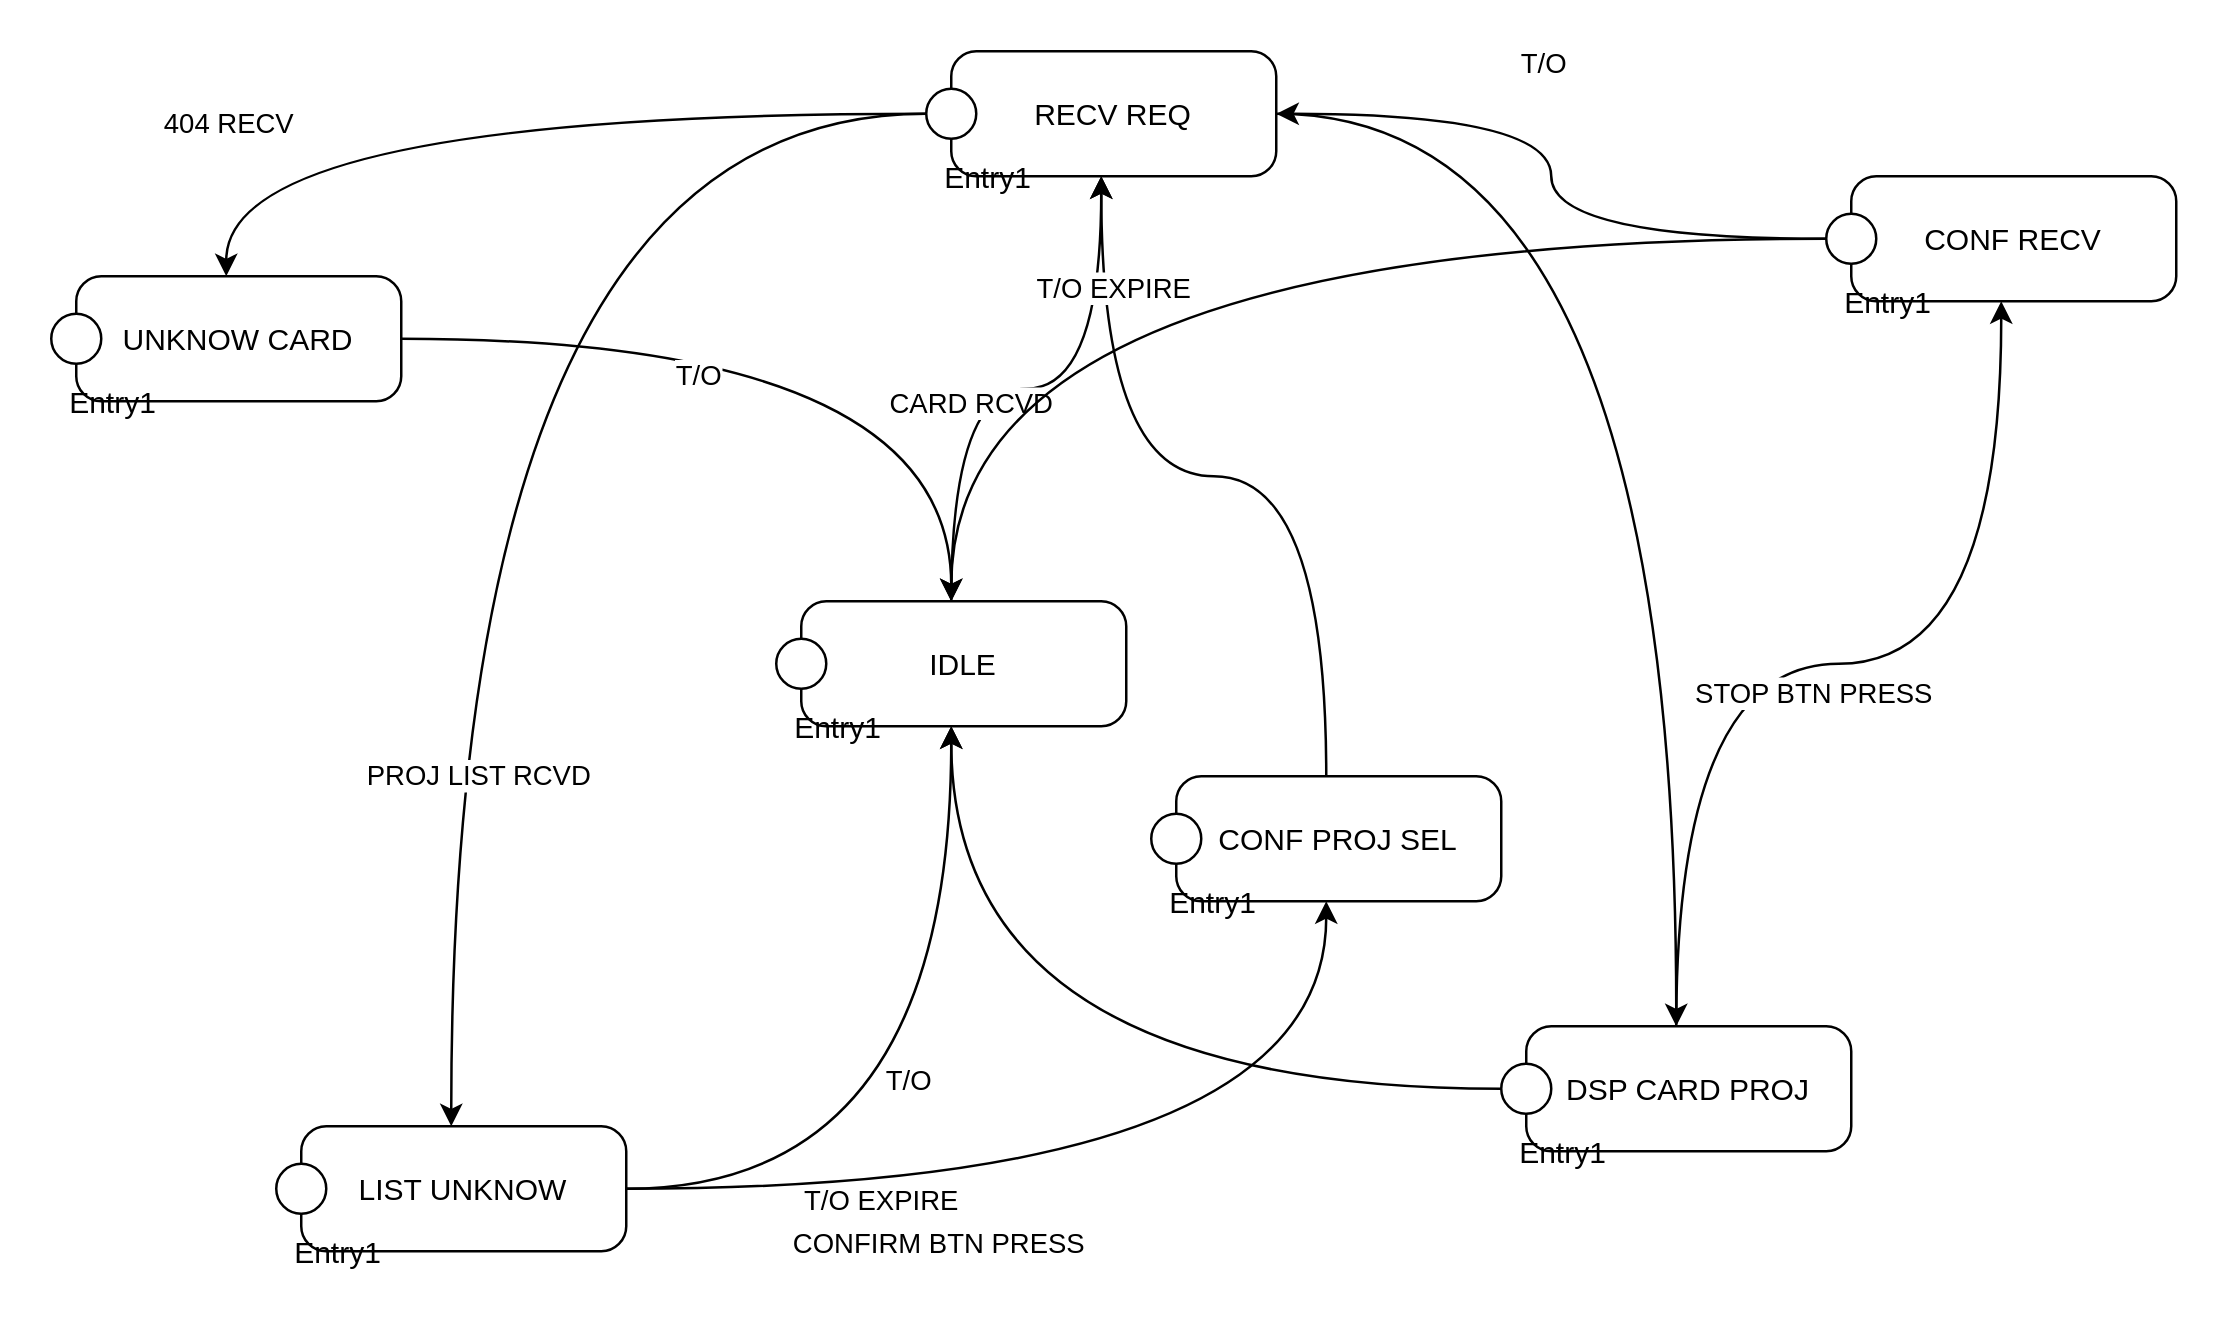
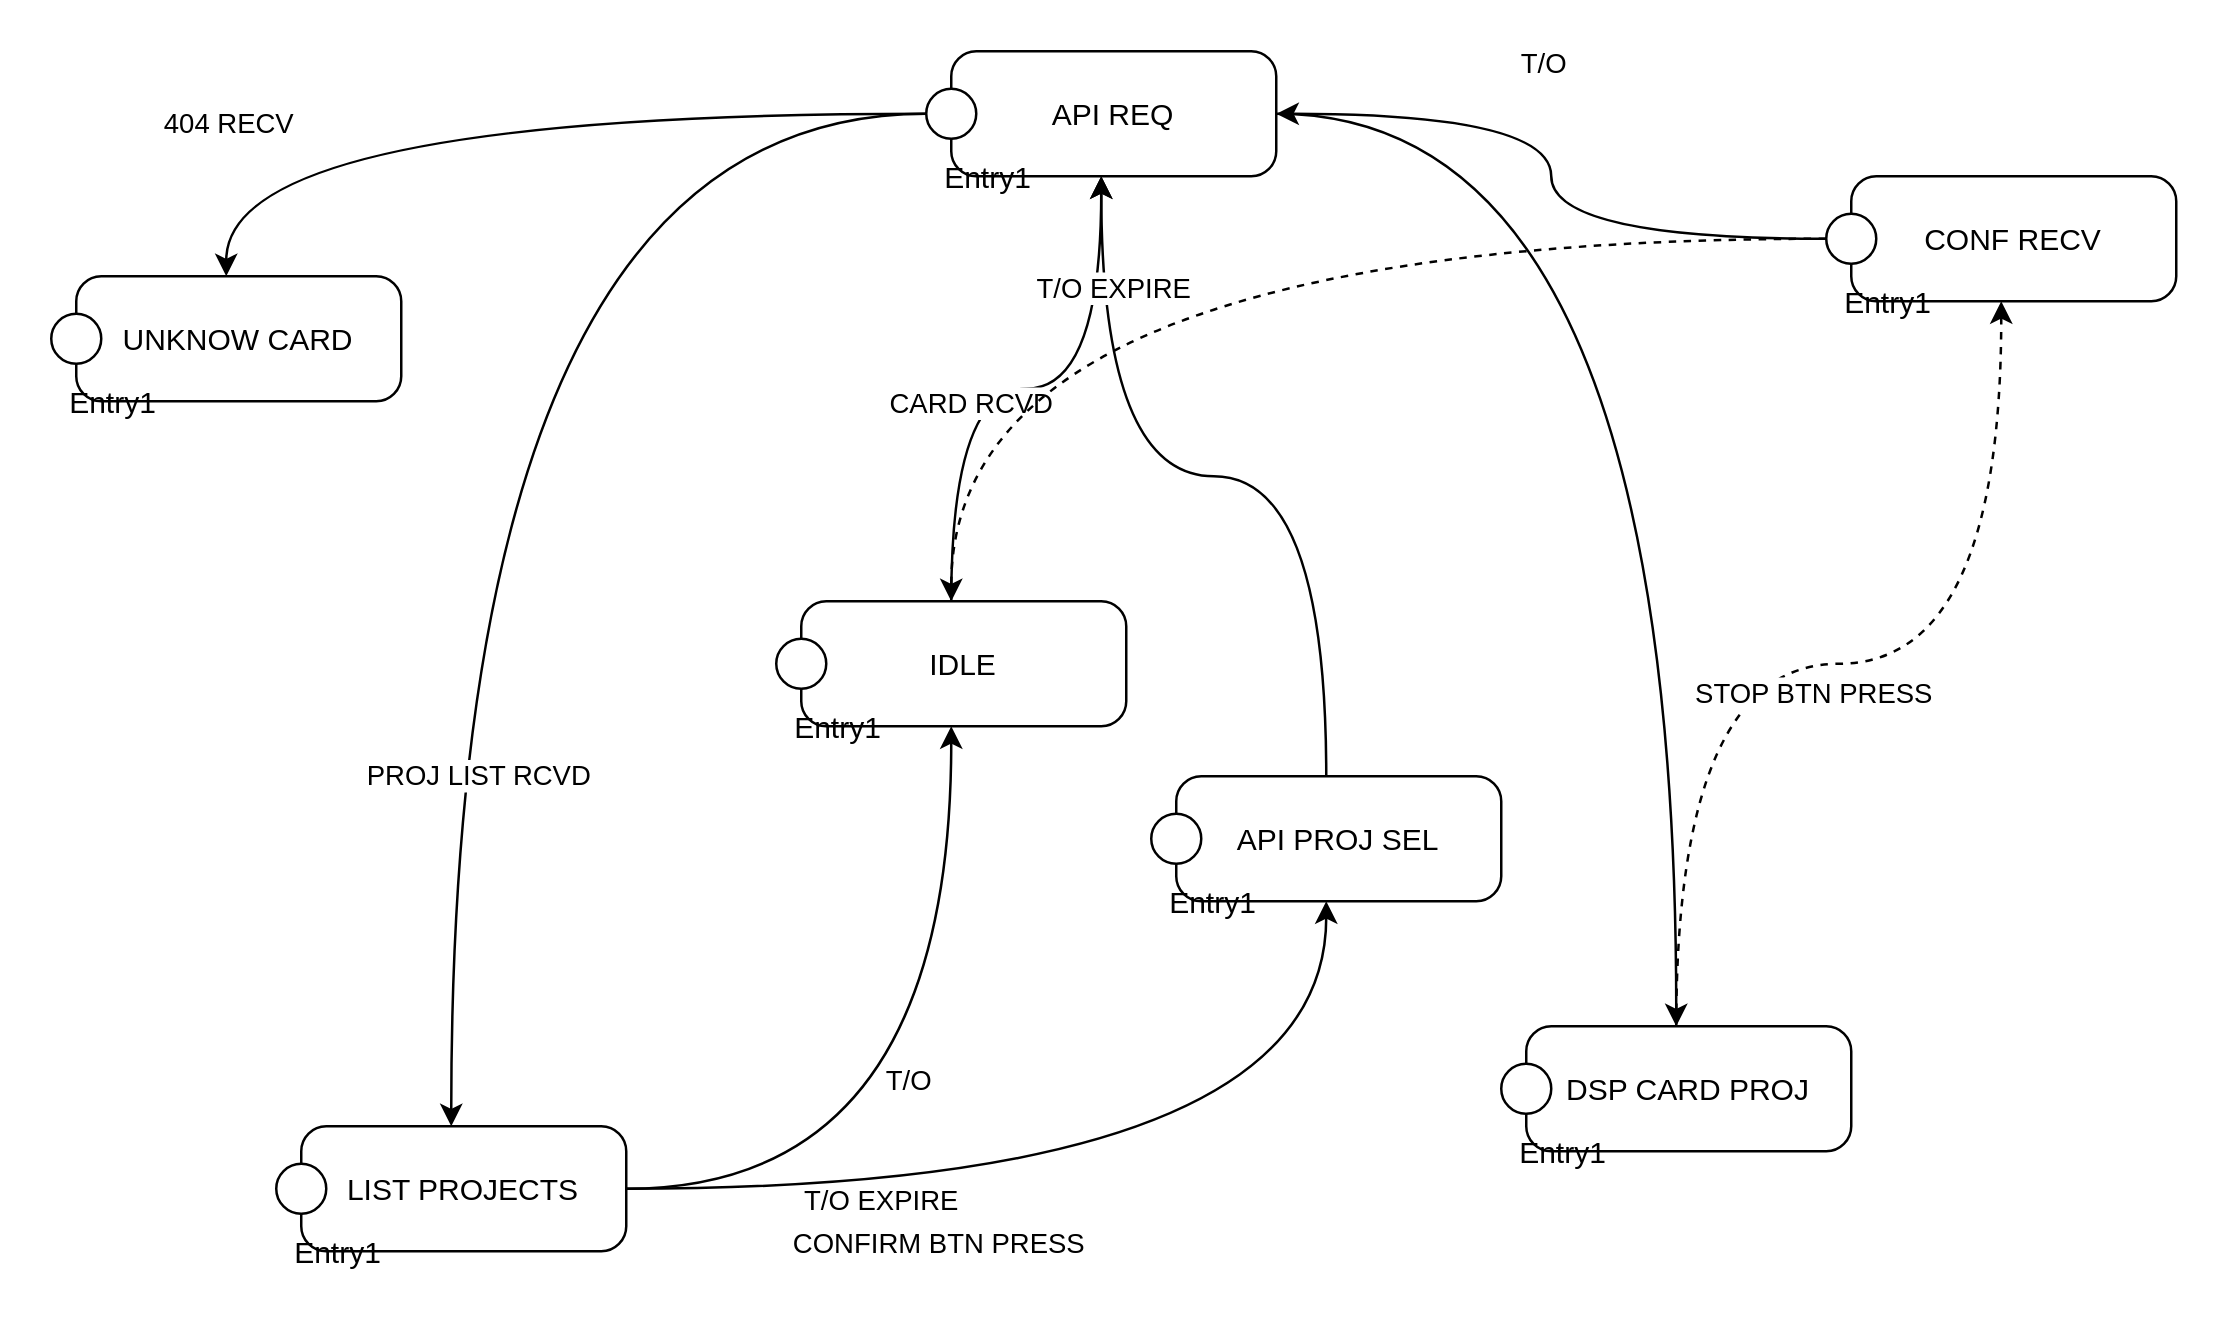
- <mxCell id="11" value="RECV REQ" style="shape=umlState;rounded=1;verticalAlign=middle;align=center;absoluteArcSize=1;arcSize=10;umlStateConnection=connPointRefEntry;boundedLbl=1;" vertex="1" parent="1"><mxGeometry x="370" y="20" width="140" height="50" as="geometry" /></mxCell>
+ <mxCell id="11" value="API REQ" style="shape=umlState;rounded=1;verticalAlign=middle;align=center;absoluteArcSize=1;arcSize=10;umlStateConnection=connPointRefEntry;boundedLbl=1;" vertex="1" parent="1"><mxGeometry x="370" y="20" width="140" height="50" as="geometry" /></mxCell>
- <mxCell id="34" style="edgeStyle=orthogonalEdgeStyle;curved=1;rounded=0;orthogonalLoop=1;jettySize=auto;html=1;" edge="1" parent="1" source="36" target="4"><mxGeometry relative="1" as="geometry" /></mxCell>
+ <mxCell id="34" style="edgeStyle=orthogonalEdgeStyle;curved=1;rounded=0;orthogonalLoop=1;jettySize=auto;html=1;dashed=1;" edge="1" parent="1" source="36" target="4"><mxGeometry relative="1" as="geometry" /></mxCell>
- <mxCell id="25" style="edgeStyle=orthogonalEdgeStyle;curved=1;rounded=0;orthogonalLoop=1;jettySize=auto;html=1;" edge="1" parent="1" source="27" target="4"><mxGeometry relative="1" as="geometry" /></mxCell>
- <mxCell id="26" value="T/O" style="edgeLabel;html=1;align=center;verticalAlign=middle;resizable=0;points=[];" vertex="1" connectable="0" parent="25"><mxGeometry x="-0.275" y="-14" relative="1" as="geometry"><mxPoint as="offset" /></mxGeometry></mxCell>
- <mxCell id="21" style="edgeStyle=orthogonalEdgeStyle;curved=1;rounded=0;orthogonalLoop=1;jettySize=auto;html=1;" edge="1" parent="1" source="23" target="36"><mxGeometry relative="1" as="geometry" /></mxCell>
+ <mxCell id="21" style="edgeStyle=orthogonalEdgeStyle;curved=1;rounded=0;orthogonalLoop=1;jettySize=auto;html=1;dashed=1;" edge="1" parent="1" source="23" target="36"><mxGeometry relative="1" as="geometry" /></mxCell>
- <mxCell id="30" value="CONF PROJ SEL" style="shape=umlState;rounded=1;verticalAlign=middle;align=center;absoluteArcSize=1;arcSize=10;umlStateConnection=connPointRefEntry;boundedLbl=1;" vertex="1" parent="1"><mxGeometry x="460" y="310" width="140" height="50" as="geometry" /></mxCell>
+ <mxCell id="30" value="API PROJ SEL" style="shape=umlState;rounded=1;verticalAlign=middle;align=center;absoluteArcSize=1;arcSize=10;umlStateConnection=connPointRefEntry;boundedLbl=1;" vertex="1" parent="1"><mxGeometry x="460" y="310" width="140" height="50" as="geometry" /></mxCell>
- <mxCell id="20" style="edgeStyle=orthogonalEdgeStyle;curved=1;rounded=0;orthogonalLoop=1;jettySize=auto;html=1;" edge="1" parent="1" source="23" target="4"><mxGeometry relative="1" as="geometry" /></mxCell>
- <mxCell id="18" value="LIST UNKNOW" style="shape=umlState;rounded=1;verticalAlign=middle;align=center;absoluteArcSize=1;arcSize=10;umlStateConnection=connPointRefEntry;boundedLbl=1;" vertex="1" parent="1"><mxGeometry x="110" y="450" width="140" height="50" as="geometry" /></mxCell>
+ <mxCell id="18" value="LIST PROJECTS" style="shape=umlState;rounded=1;verticalAlign=middle;align=center;absoluteArcSize=1;arcSize=10;umlStateConnection=connPointRefEntry;boundedLbl=1;" vertex="1" parent="1"><mxGeometry x="110" y="450" width="140" height="50" as="geometry" /></mxCell>
